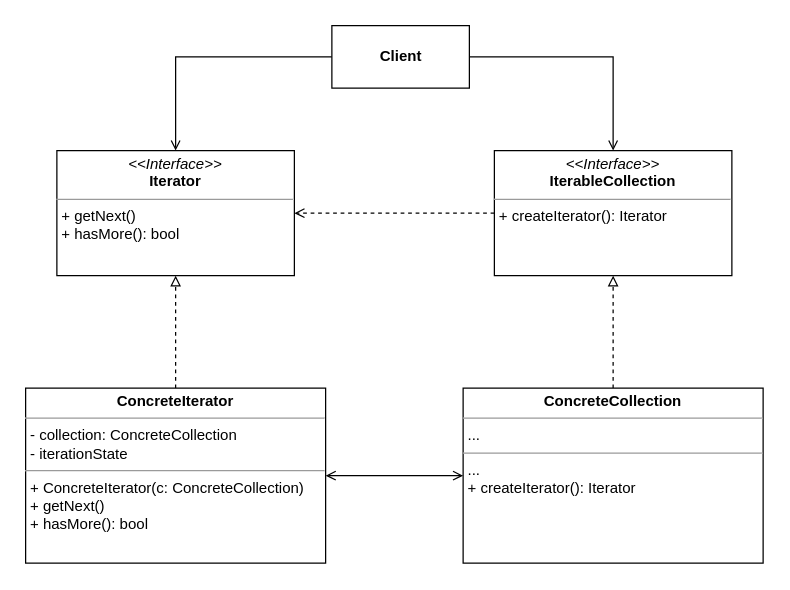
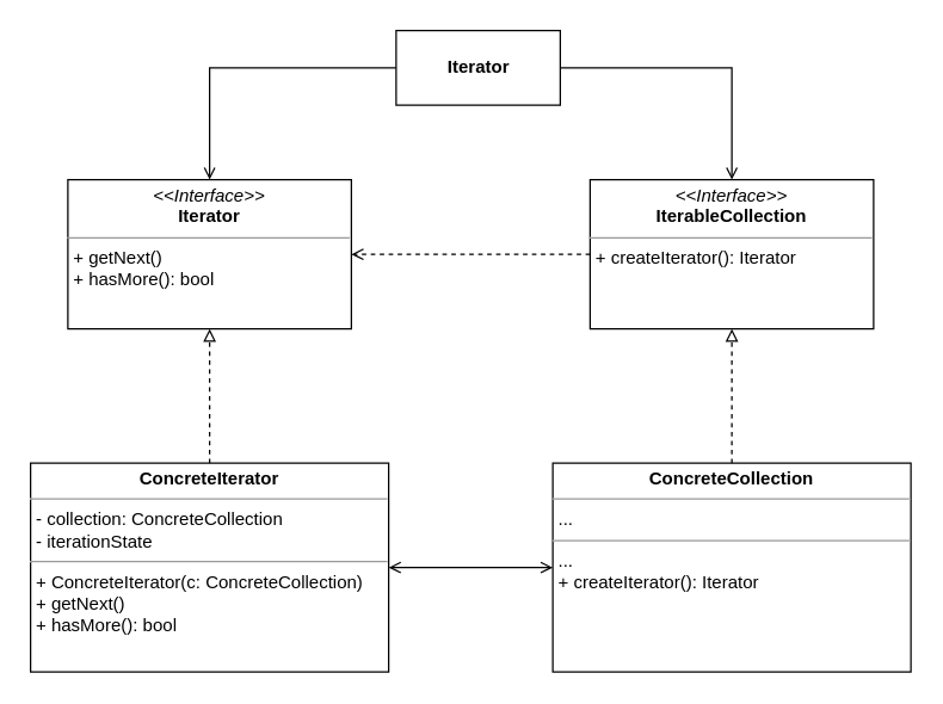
- <mxCell id="12" value="&lt;b&gt;Client&lt;/b&gt;" style="html=1;" vertex="1" parent="1"><mxGeometry x="265" y="20" width="110" height="50" as="geometry" /></mxCell>
+ <mxCell id="12" value="&lt;b&gt;Iterator&lt;/b&gt;" style="html=1;" vertex="1" parent="1"><mxGeometry x="265" y="20" width="110" height="50" as="geometry" /></mxCell>
